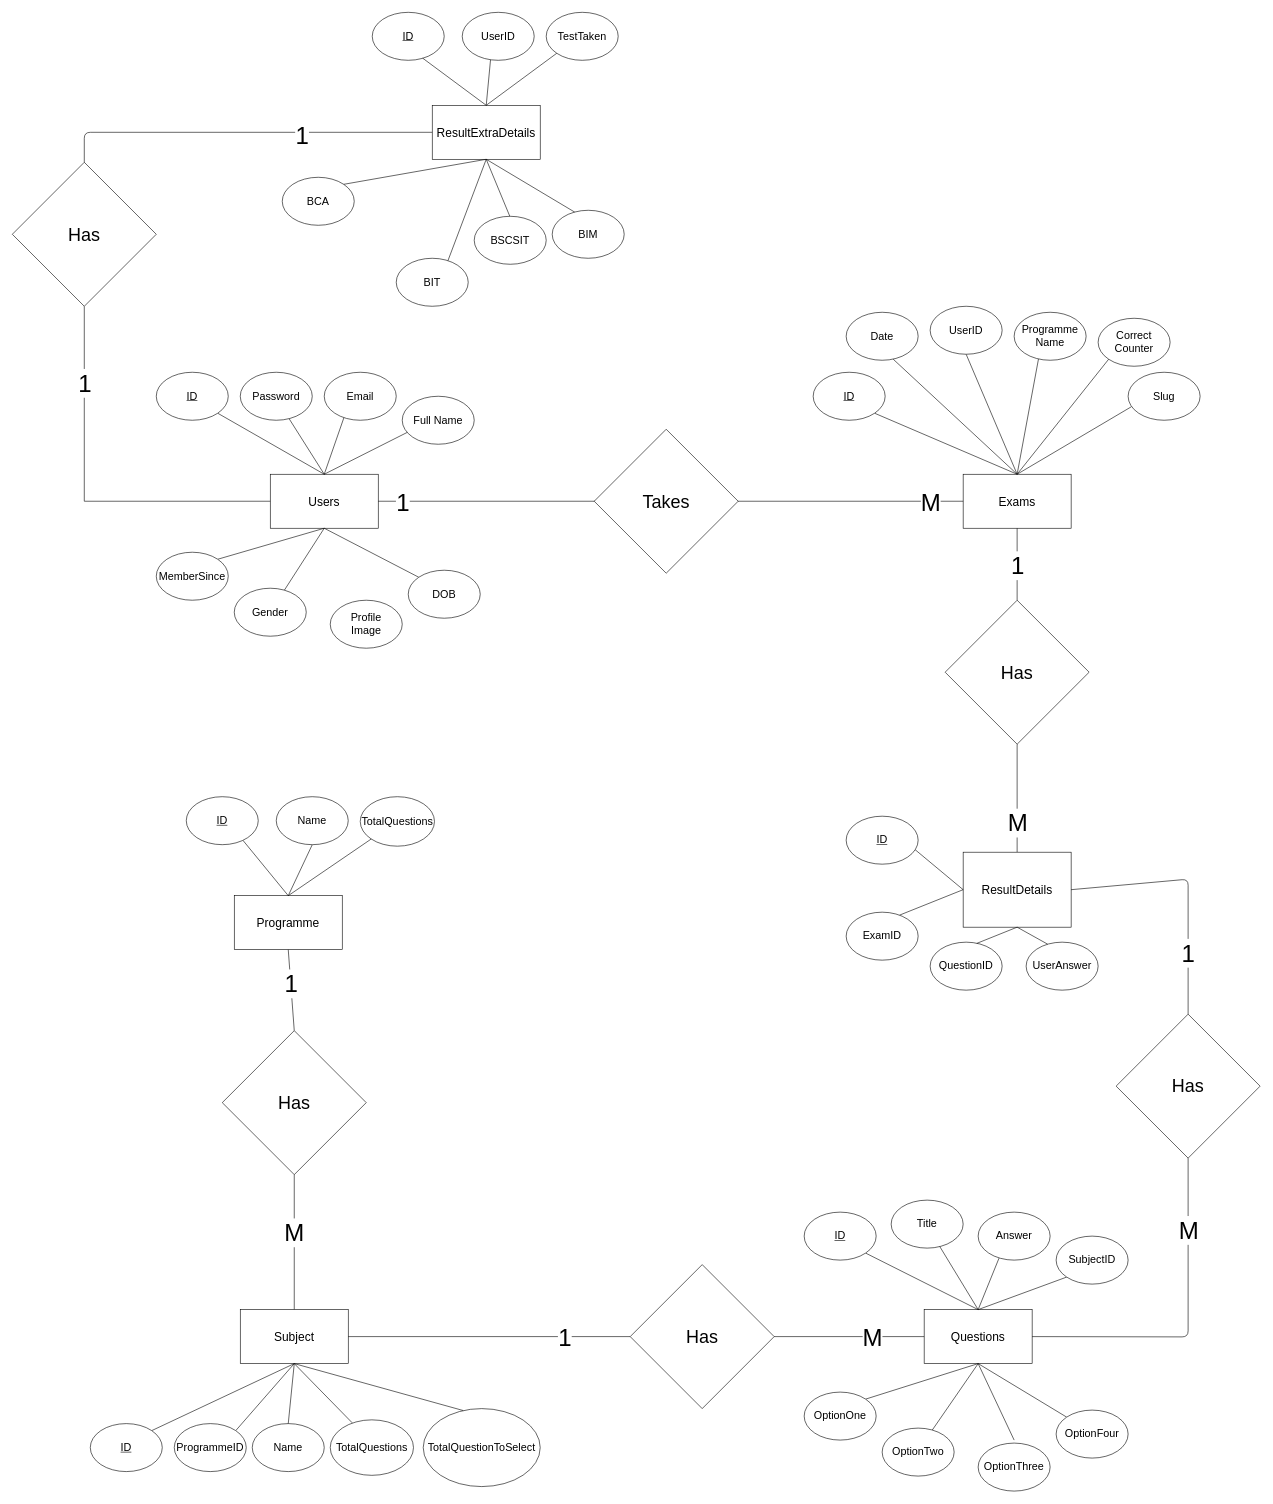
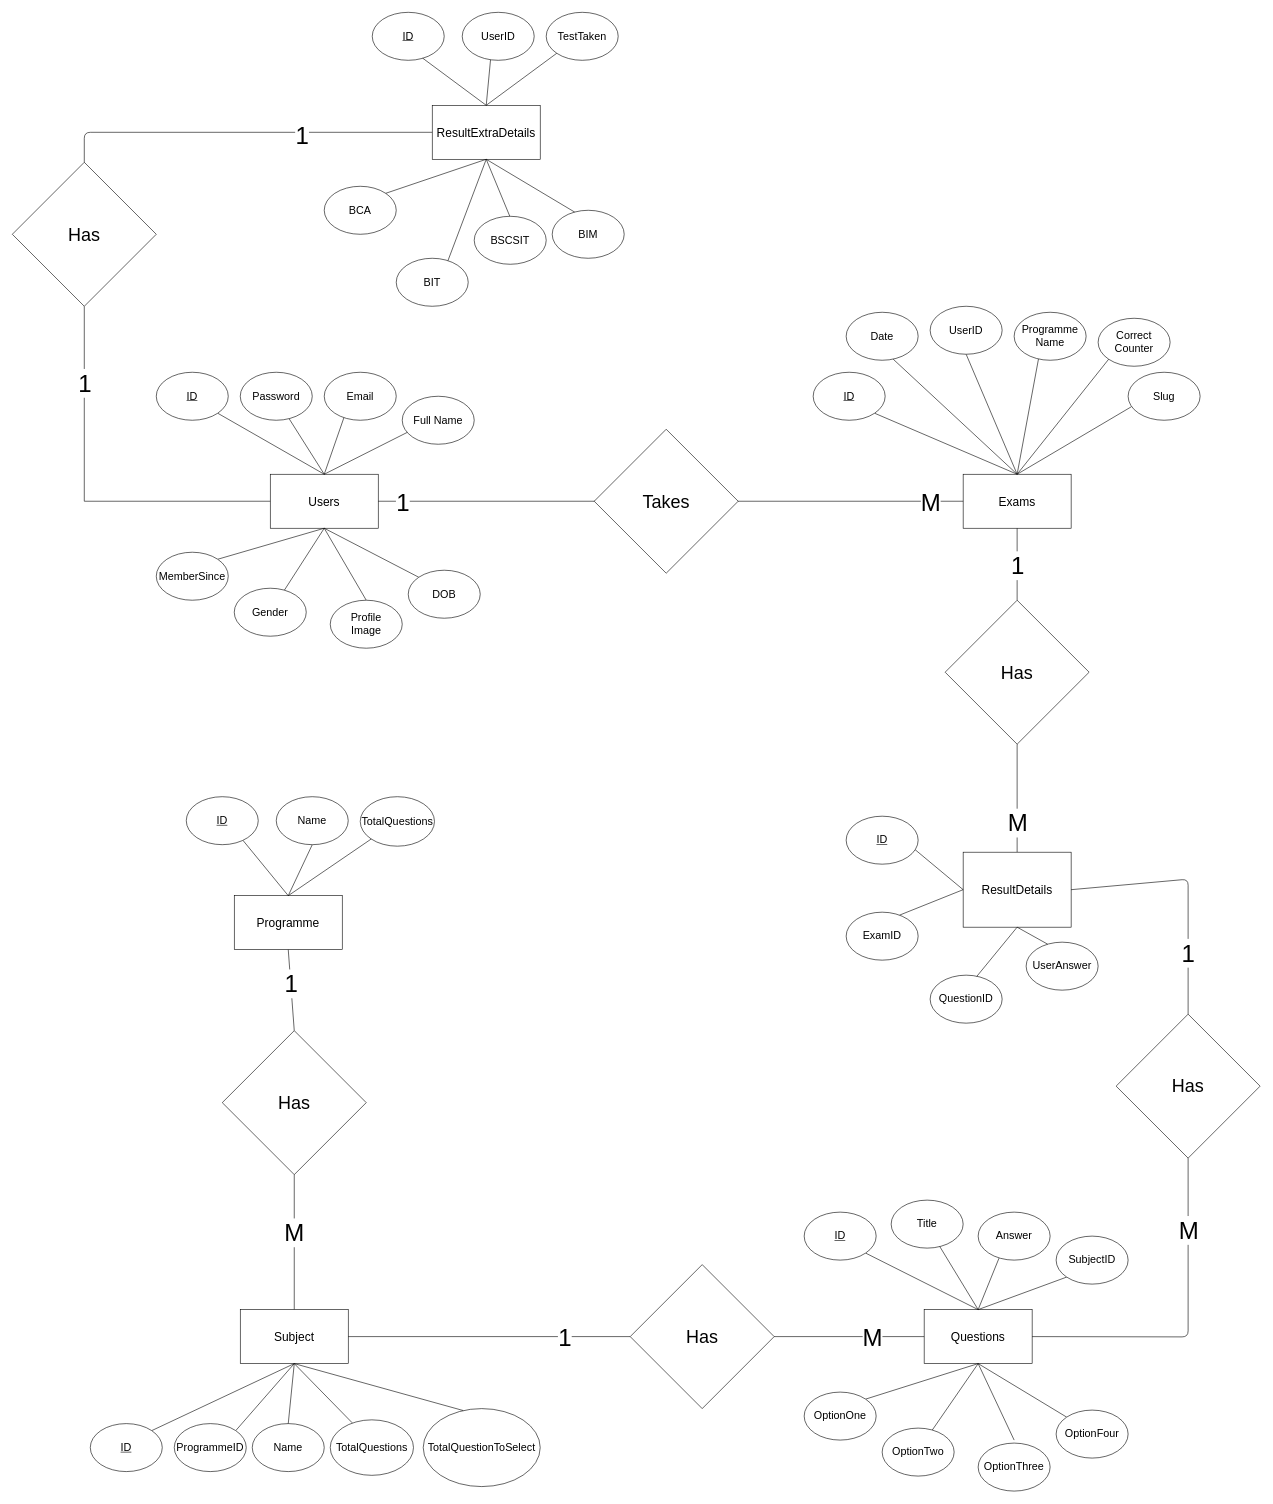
- <mxCell id="103" value="&lt;font style=&quot;font-size: 18px;&quot;&gt;BCA&lt;/font&gt;" style="ellipse;whiteSpace=wrap;html=1;" parent="1" vertex="1"><mxGeometry x="470" y="295" width="120" height="80" as="geometry" /></mxCell>
+ <mxCell id="103" value="&lt;font style=&quot;font-size: 18px;&quot;&gt;BCA&lt;/font&gt;" style="ellipse;whiteSpace=wrap;html=1;" parent="1" vertex="1"><mxGeometry x="540" y="310" width="120" height="80" as="geometry" /></mxCell>
+ <mxCell id="24" value="" style="endArrow=none;html=1;rounded=0;entryX=0.5;entryY=0;entryDx=0;entryDy=0;exitX=0.5;exitY=1;exitDx=0;exitDy=0;" parent="1" source="17" target="25" edge="1"><mxGeometry width="50" height="50" relative="1" as="geometry"><mxPoint x="550" y="1020" as="sourcePoint" /><mxPoint x="600" y="970" as="targetPoint" /></mxGeometry></mxCell>
- <mxCell id="61" value="&lt;font style=&quot;font-size: 18px;&quot;&gt;QuestionID&lt;/font&gt;" style="ellipse;whiteSpace=wrap;html=1;" parent="1" vertex="1"><mxGeometry x="1550" y="1570" width="120" height="80" as="geometry" /></mxCell>
+ <mxCell id="61" value="&lt;font style=&quot;font-size: 18px;&quot;&gt;QuestionID&lt;/font&gt;" style="ellipse;whiteSpace=wrap;html=1;" parent="1" vertex="1"><mxGeometry x="1550" y="1625" width="120" height="80" as="geometry" /></mxCell>
